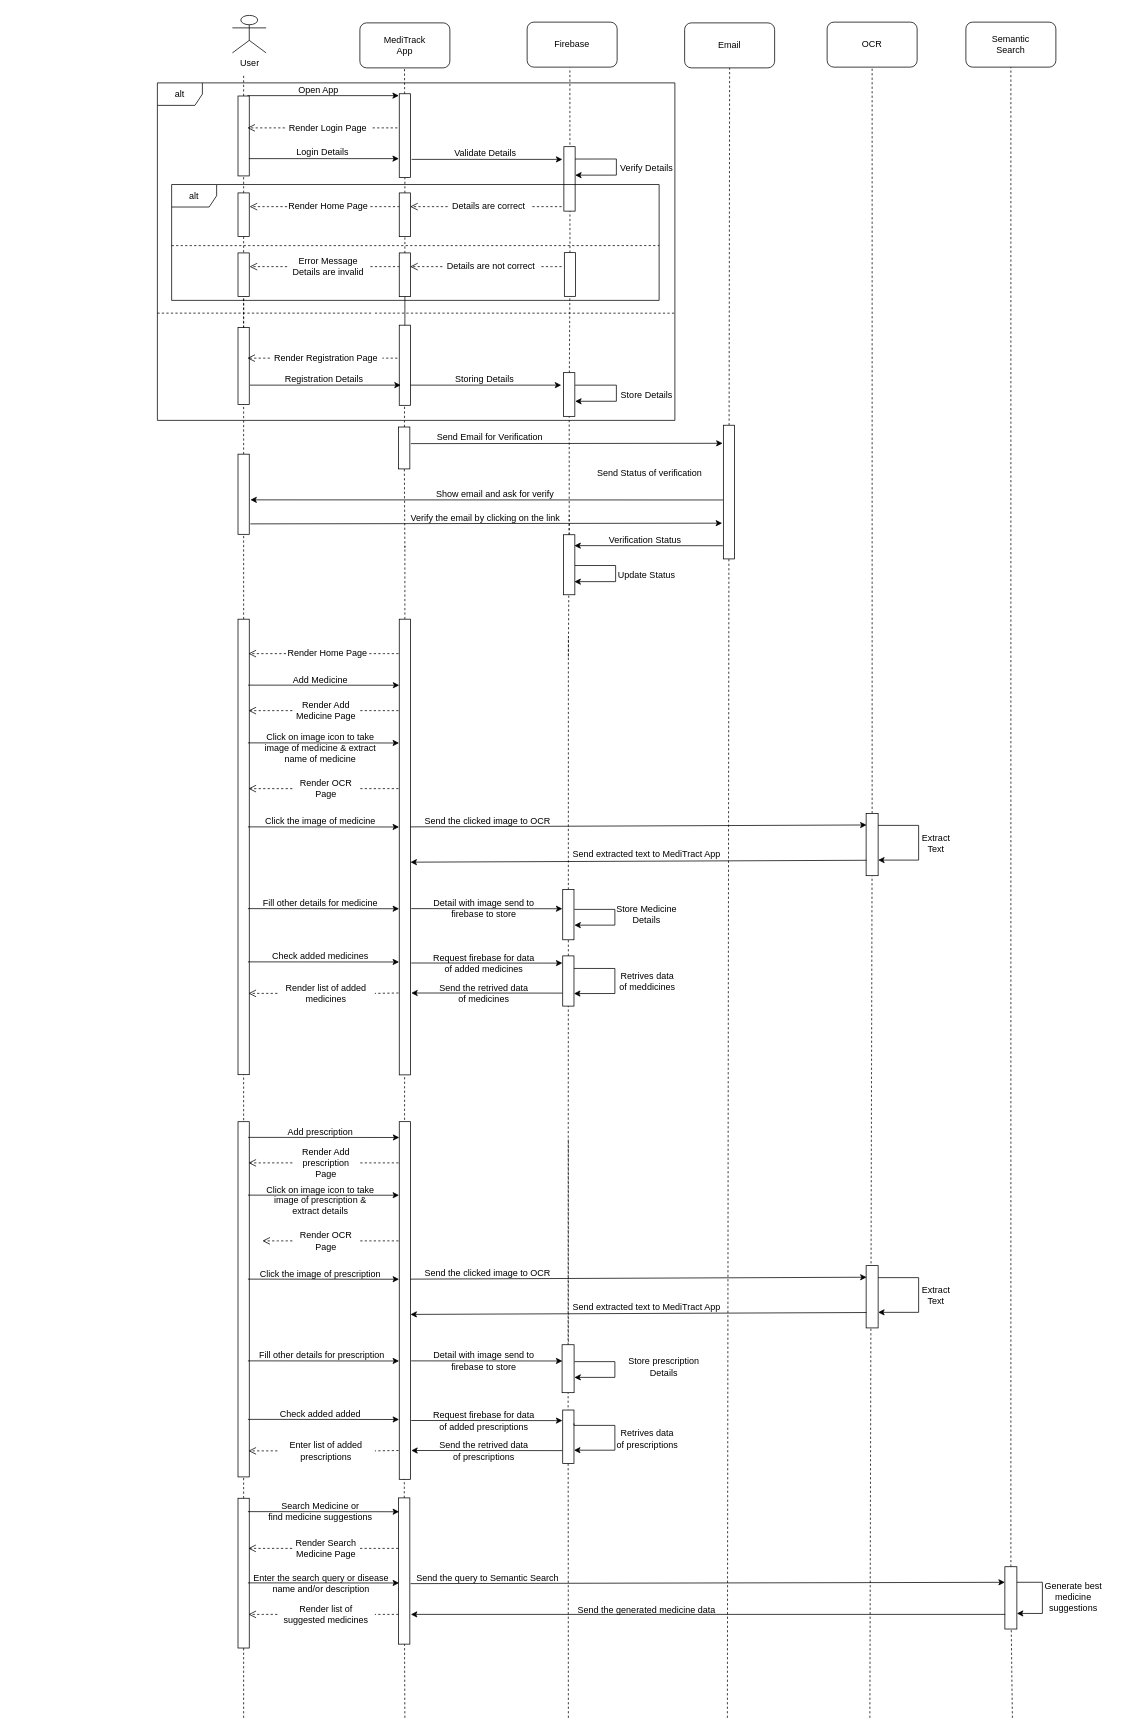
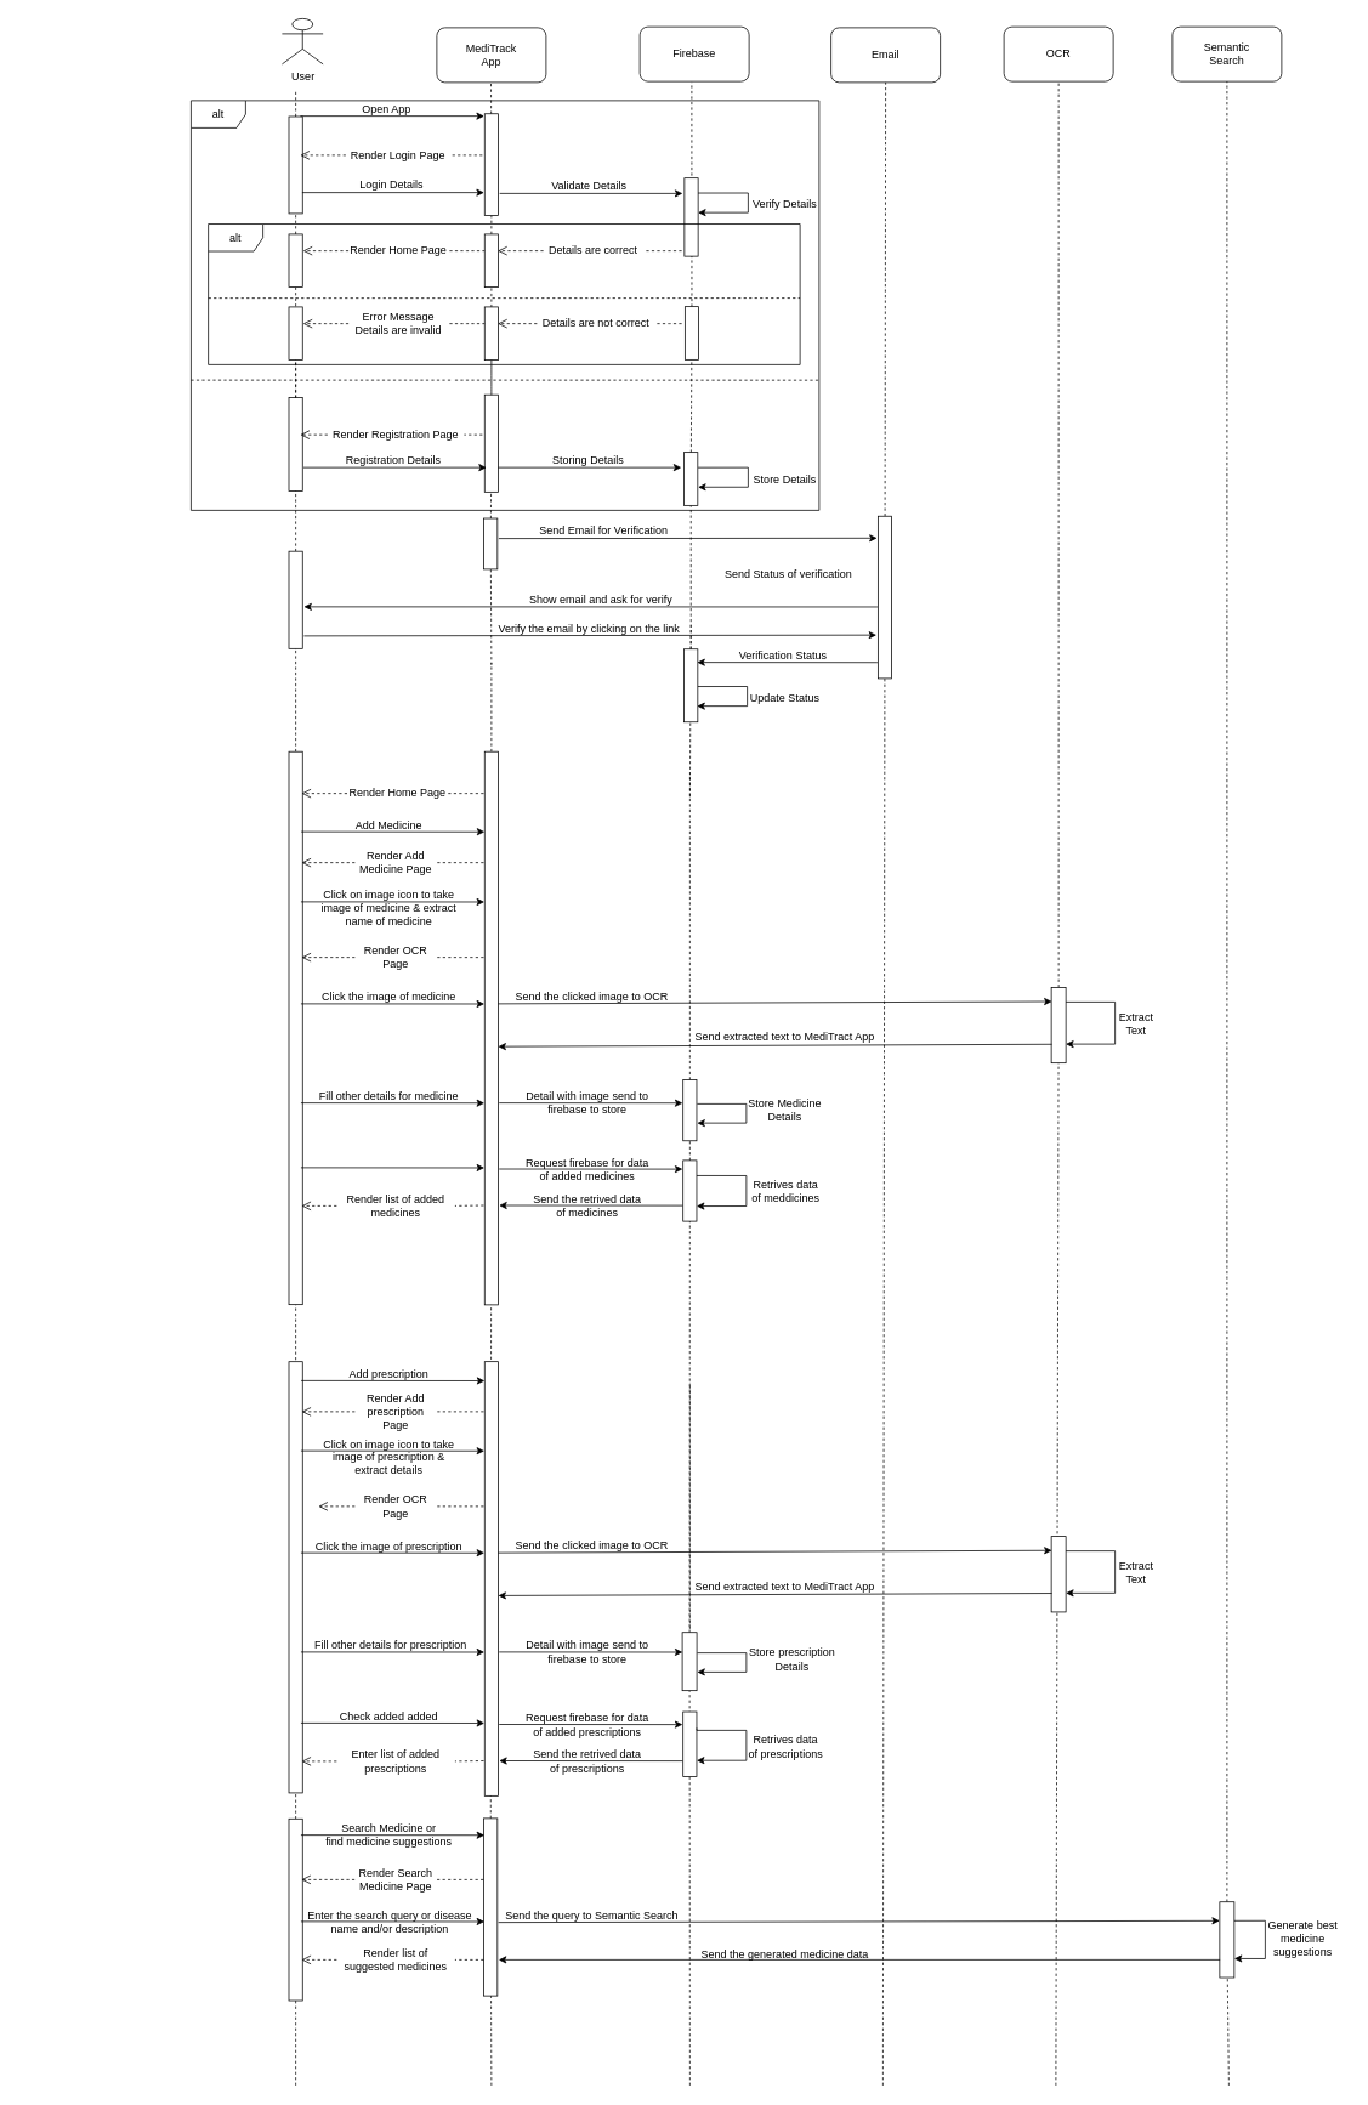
- <mxCell id="80" value="Send Email for Verification" style="text;html=1;align=center;verticalAlign=middle;resizable=0;points=[];autosize=1;strokeColor=none;fillColor=none;" parent="1" vertex="1"><mxGeometry x="572" y="568" width="160" height="30" as="geometry" /></mxCell>
+ <mxCell id="80" value="Send Email for Verification" style="text;html=1;align=center;verticalAlign=middle;resizable=0;points=[];autosize=1;strokeColor=none;fillColor=none;" parent="1" vertex="1"><mxGeometry x="582" y="568" width="160" height="30" as="geometry" /></mxCell>
- <mxCell id="189" value="Check added medicines" style="text;html=1;align=center;verticalAlign=middle;resizable=0;points=[];autosize=1;strokeColor=none;fillColor=none;" vertex="1" parent="1"><mxGeometry x="351.21" y="1260" width="150" height="30" as="geometry" /></mxCell>
- <mxCell id="150" value="Store prescription&lt;br&gt;Details" style="text;html=1;align=center;verticalAlign=middle;resizable=0;points=[];autosize=1;strokeColor=none;fillColor=none;" parent="1" vertex="1"><mxGeometry x="824" y="1802" width="120" height="40" as="geometry" /></mxCell>
+ <mxCell id="150" value="Store prescription&lt;br&gt;Details" style="text;html=1;align=center;verticalAlign=middle;resizable=0;points=[];autosize=1;strokeColor=none;fillColor=none;" parent="1" vertex="1"><mxGeometry x="809" y="1802" width="120" height="40" as="geometry" /></mxCell>
